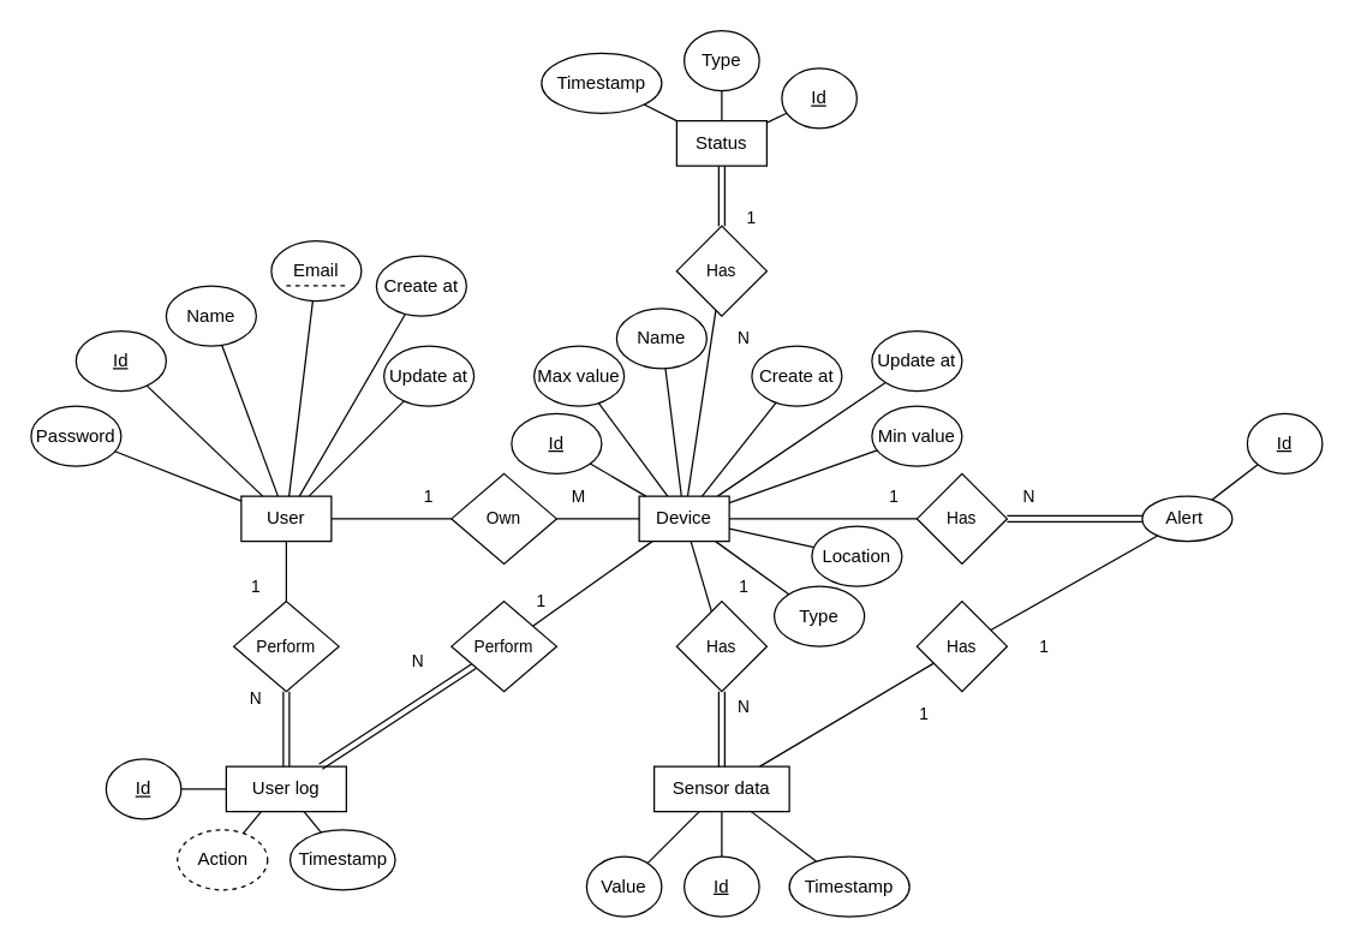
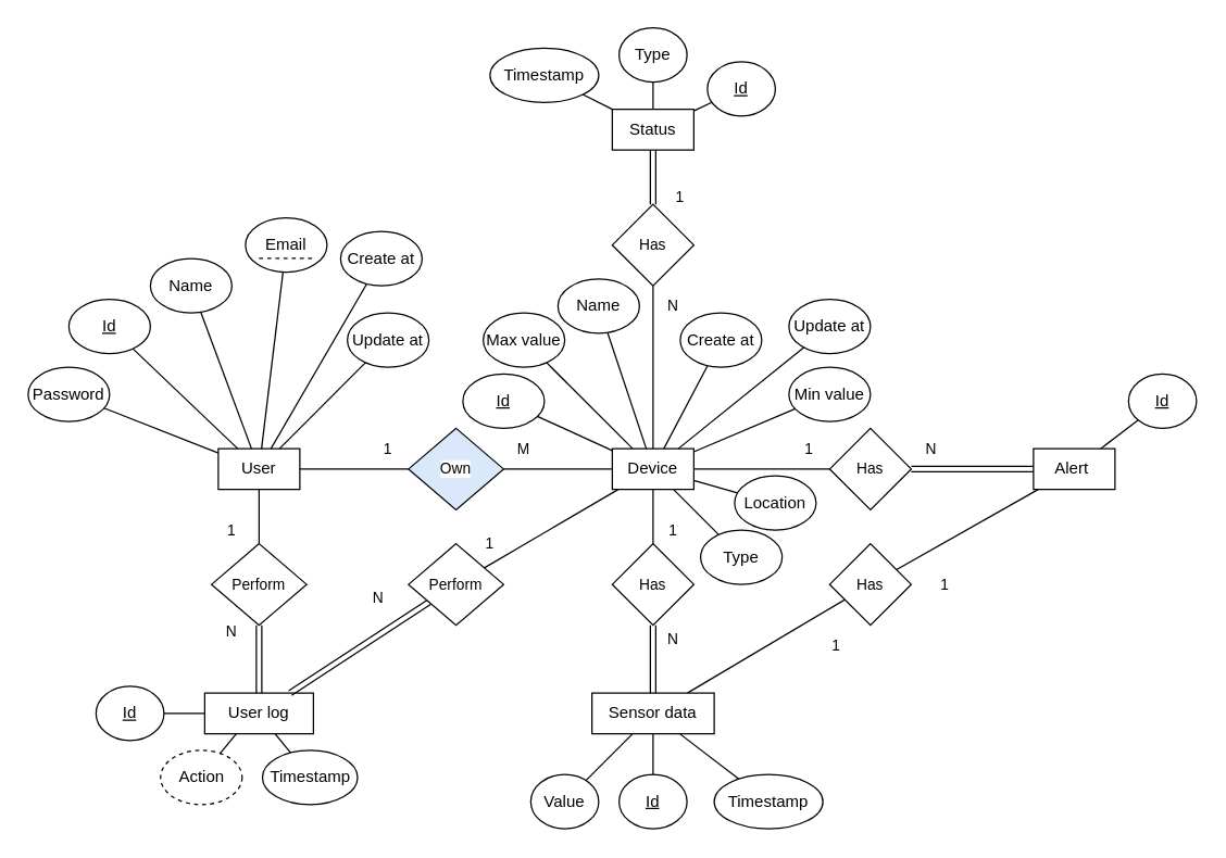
- <mxCell id="28" value="Own" style="rhombus;whiteSpace=wrap;html=1;fontFamily=Helvetica;fontSize=11;fontColor=default;labelBackgroundColor=default;" parent="1" vertex="1"><mxGeometry x="300" y="315" width="70" height="60" as="geometry" /></mxCell>
+ <mxCell id="28" value="Own" style="rhombus;whiteSpace=wrap;html=1;fontFamily=Helvetica;fontSize=11;fontColor=default;labelBackgroundColor=default;fillColor=#dae8fc;" parent="1" vertex="1"><mxGeometry x="300" y="315" width="70" height="60" as="geometry" /></mxCell>
- <mxCell id="11" value="&lt;div&gt;Device&lt;/div&gt;" style="rounded=0;whiteSpace=wrap;html=1;" parent="1" vertex="1"><mxGeometry x="425" y="330" width="60" height="30" as="geometry" /></mxCell>
+ <mxCell id="11" value="&lt;div&gt;Device&lt;/div&gt;" style="rounded=0;whiteSpace=wrap;html=1;" parent="1" vertex="1"><mxGeometry x="450" y="330" width="60" height="30" as="geometry" /></mxCell>
- <mxCell id="53" value="&lt;div&gt;Alert&amp;nbsp;&lt;/div&gt;" style="ellipse;whiteSpace=wrap;html=1;" parent="1" vertex="1"><mxGeometry x="760" y="330" width="60" height="30" as="geometry" /></mxCell>
+ <mxCell id="53" value="&lt;div&gt;Alert&amp;nbsp;&lt;/div&gt;" style="rounded=0;whiteSpace=wrap;html=1;" parent="1" vertex="1"><mxGeometry x="760" y="330" width="60" height="30" as="geometry" /></mxCell>
